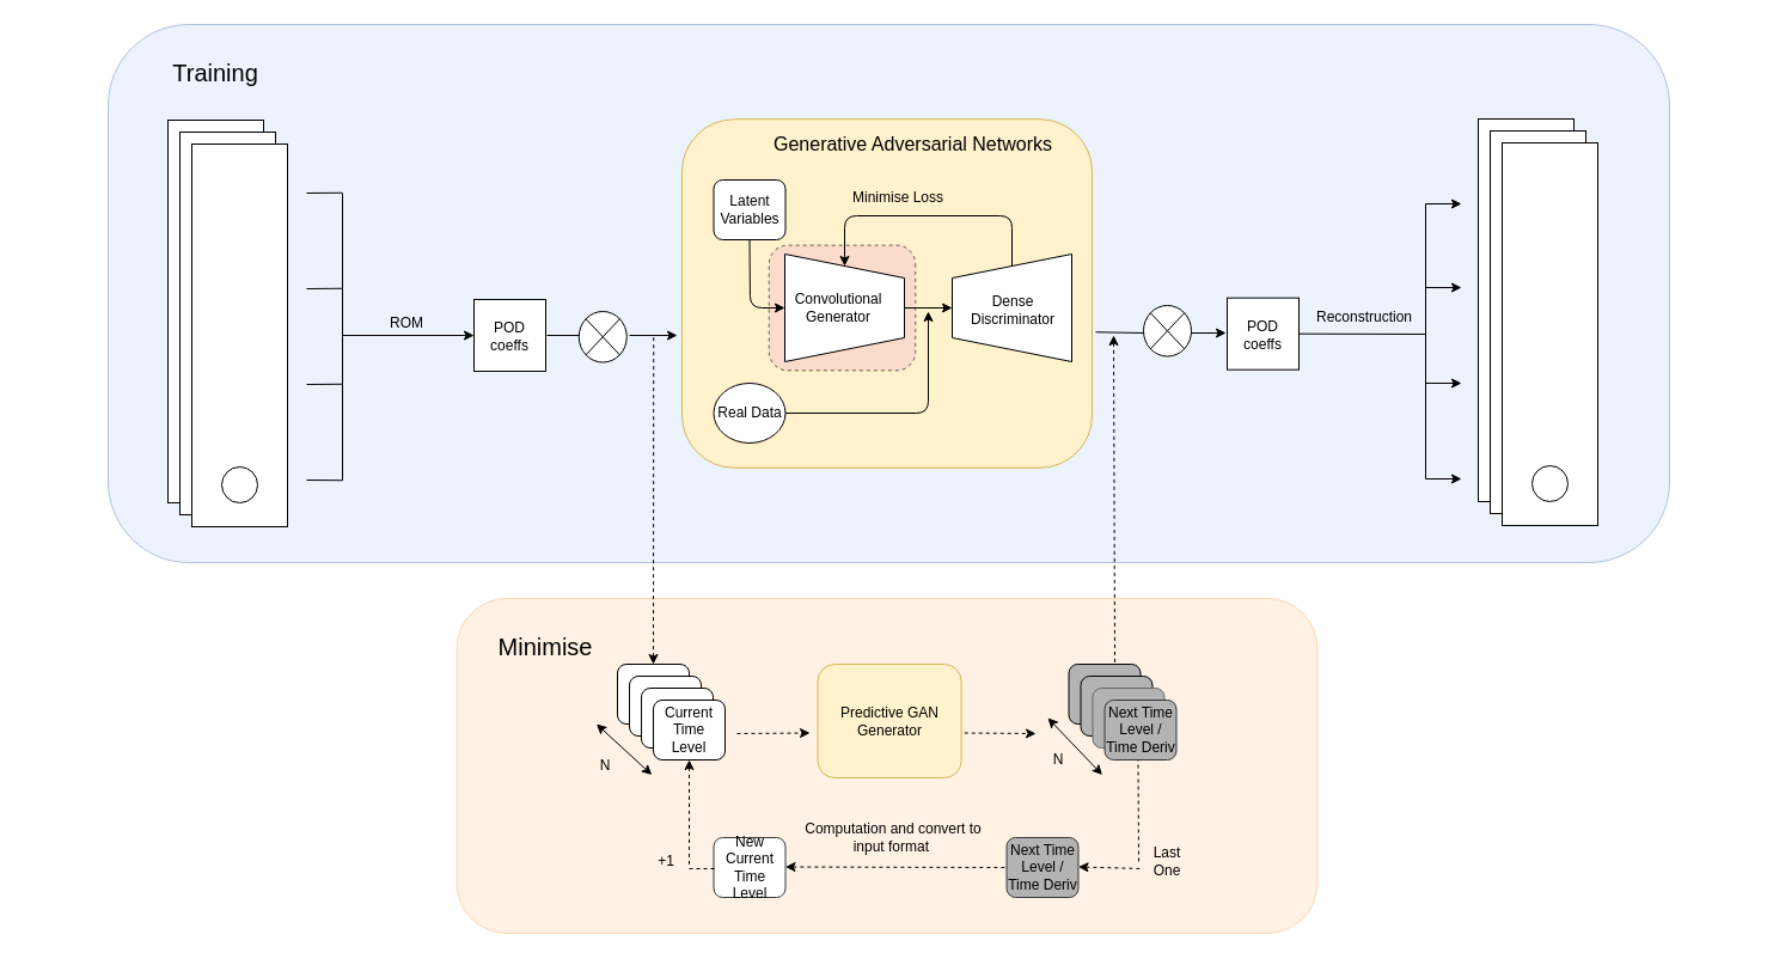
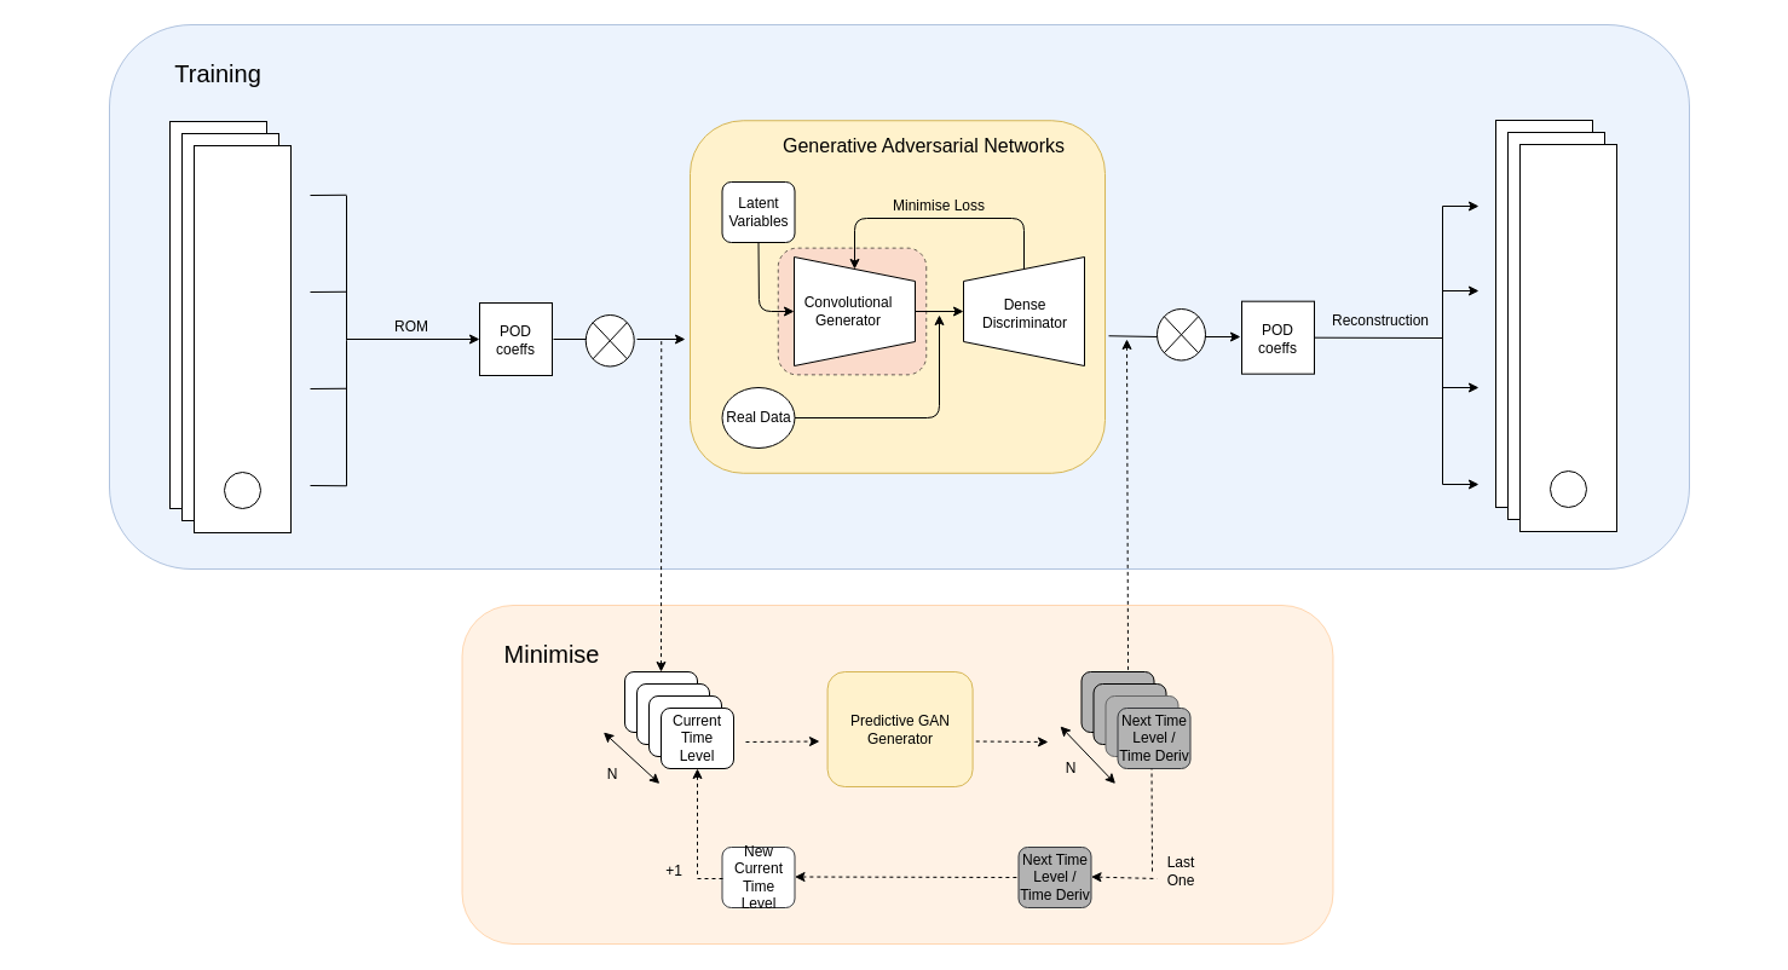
- <mxCell id="80" value="Minimise Loss" style="text;html=1;strokeColor=none;fillColor=none;align=center;verticalAlign=middle;whiteSpace=wrap;rounded=0;fontColor=none;" vertex="1" parent="1"><mxGeometry x="691" y="155" width="120" height="20" as="geometry" /></mxCell>
+ <mxCell id="80" value="Minimise Loss" style="text;html=1;strokeColor=none;fillColor=none;align=center;verticalAlign=middle;whiteSpace=wrap;rounded=0;fontColor=none;" vertex="1" parent="1"><mxGeometry x="716" y="160" width="120" height="20" as="geometry" /></mxCell>
- <mxCell id="66" value="Computation and convert to input format&amp;nbsp;" style="text;html=1;strokeColor=none;fillColor=none;align=center;verticalAlign=middle;whiteSpace=wrap;rounded=0;" parent="1" vertex="1"><mxGeometry x="667" y="690" width="160" height="20" as="geometry" /></mxCell>
